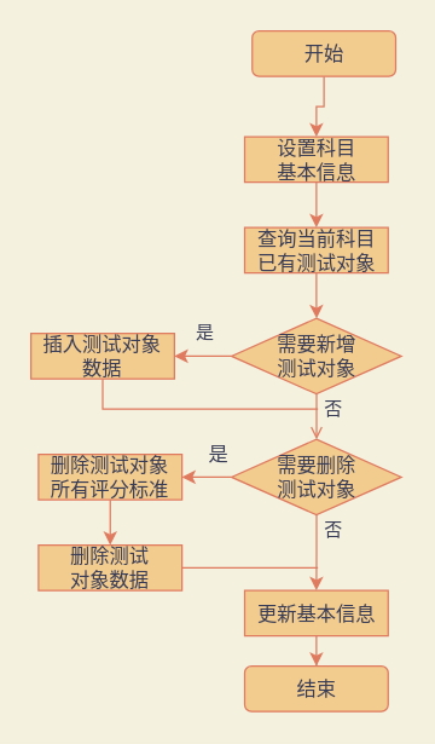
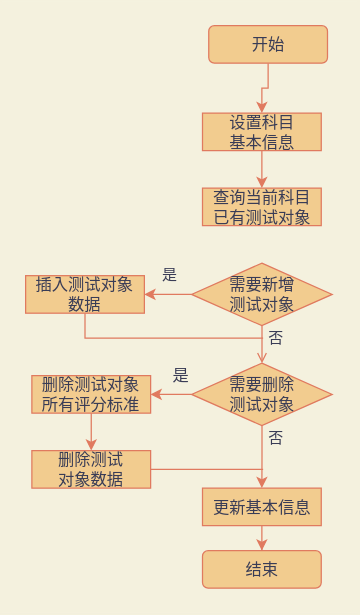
- <mxCell id="15" value="" style="edgeStyle=orthogonalEdgeStyle;rounded=0;orthogonalLoop=1;jettySize=auto;html=1;strokeColor=#E07A5F;fontColor=#393C56;labelBackgroundColor=#F4F1DE;" parent="1" source="16" target="7" edge="1"><mxGeometry relative="1" as="geometry" /></mxCell>
